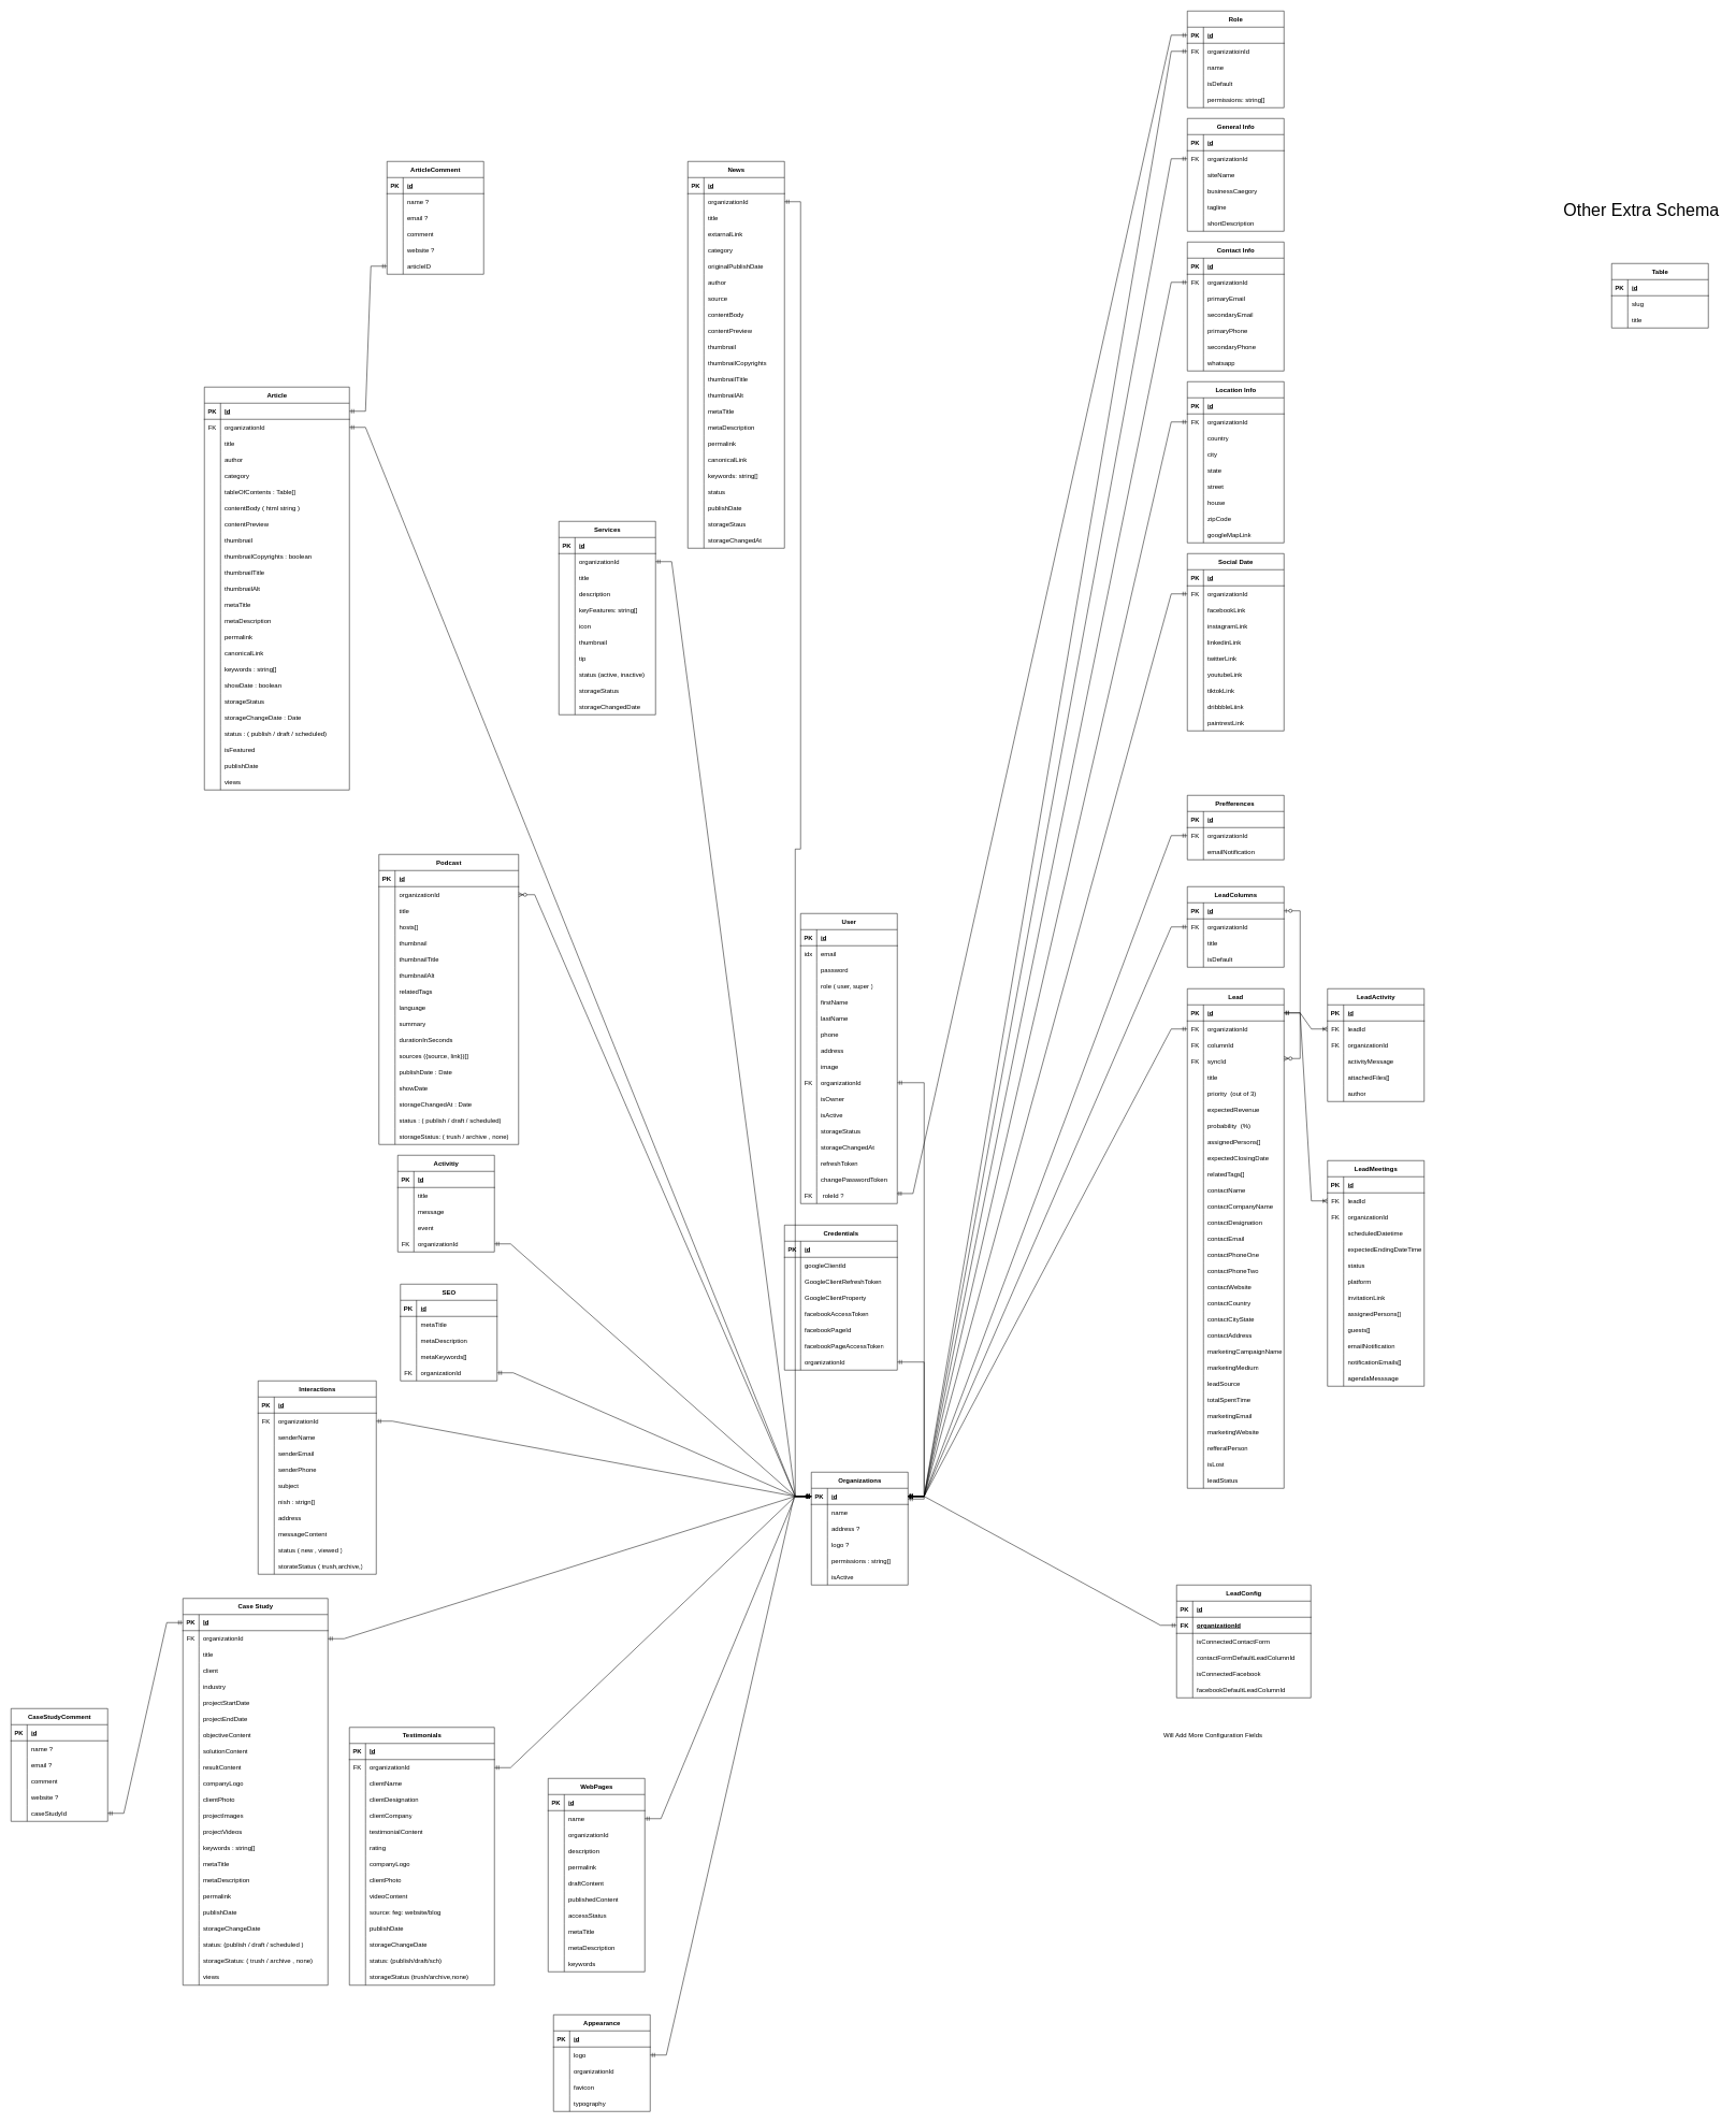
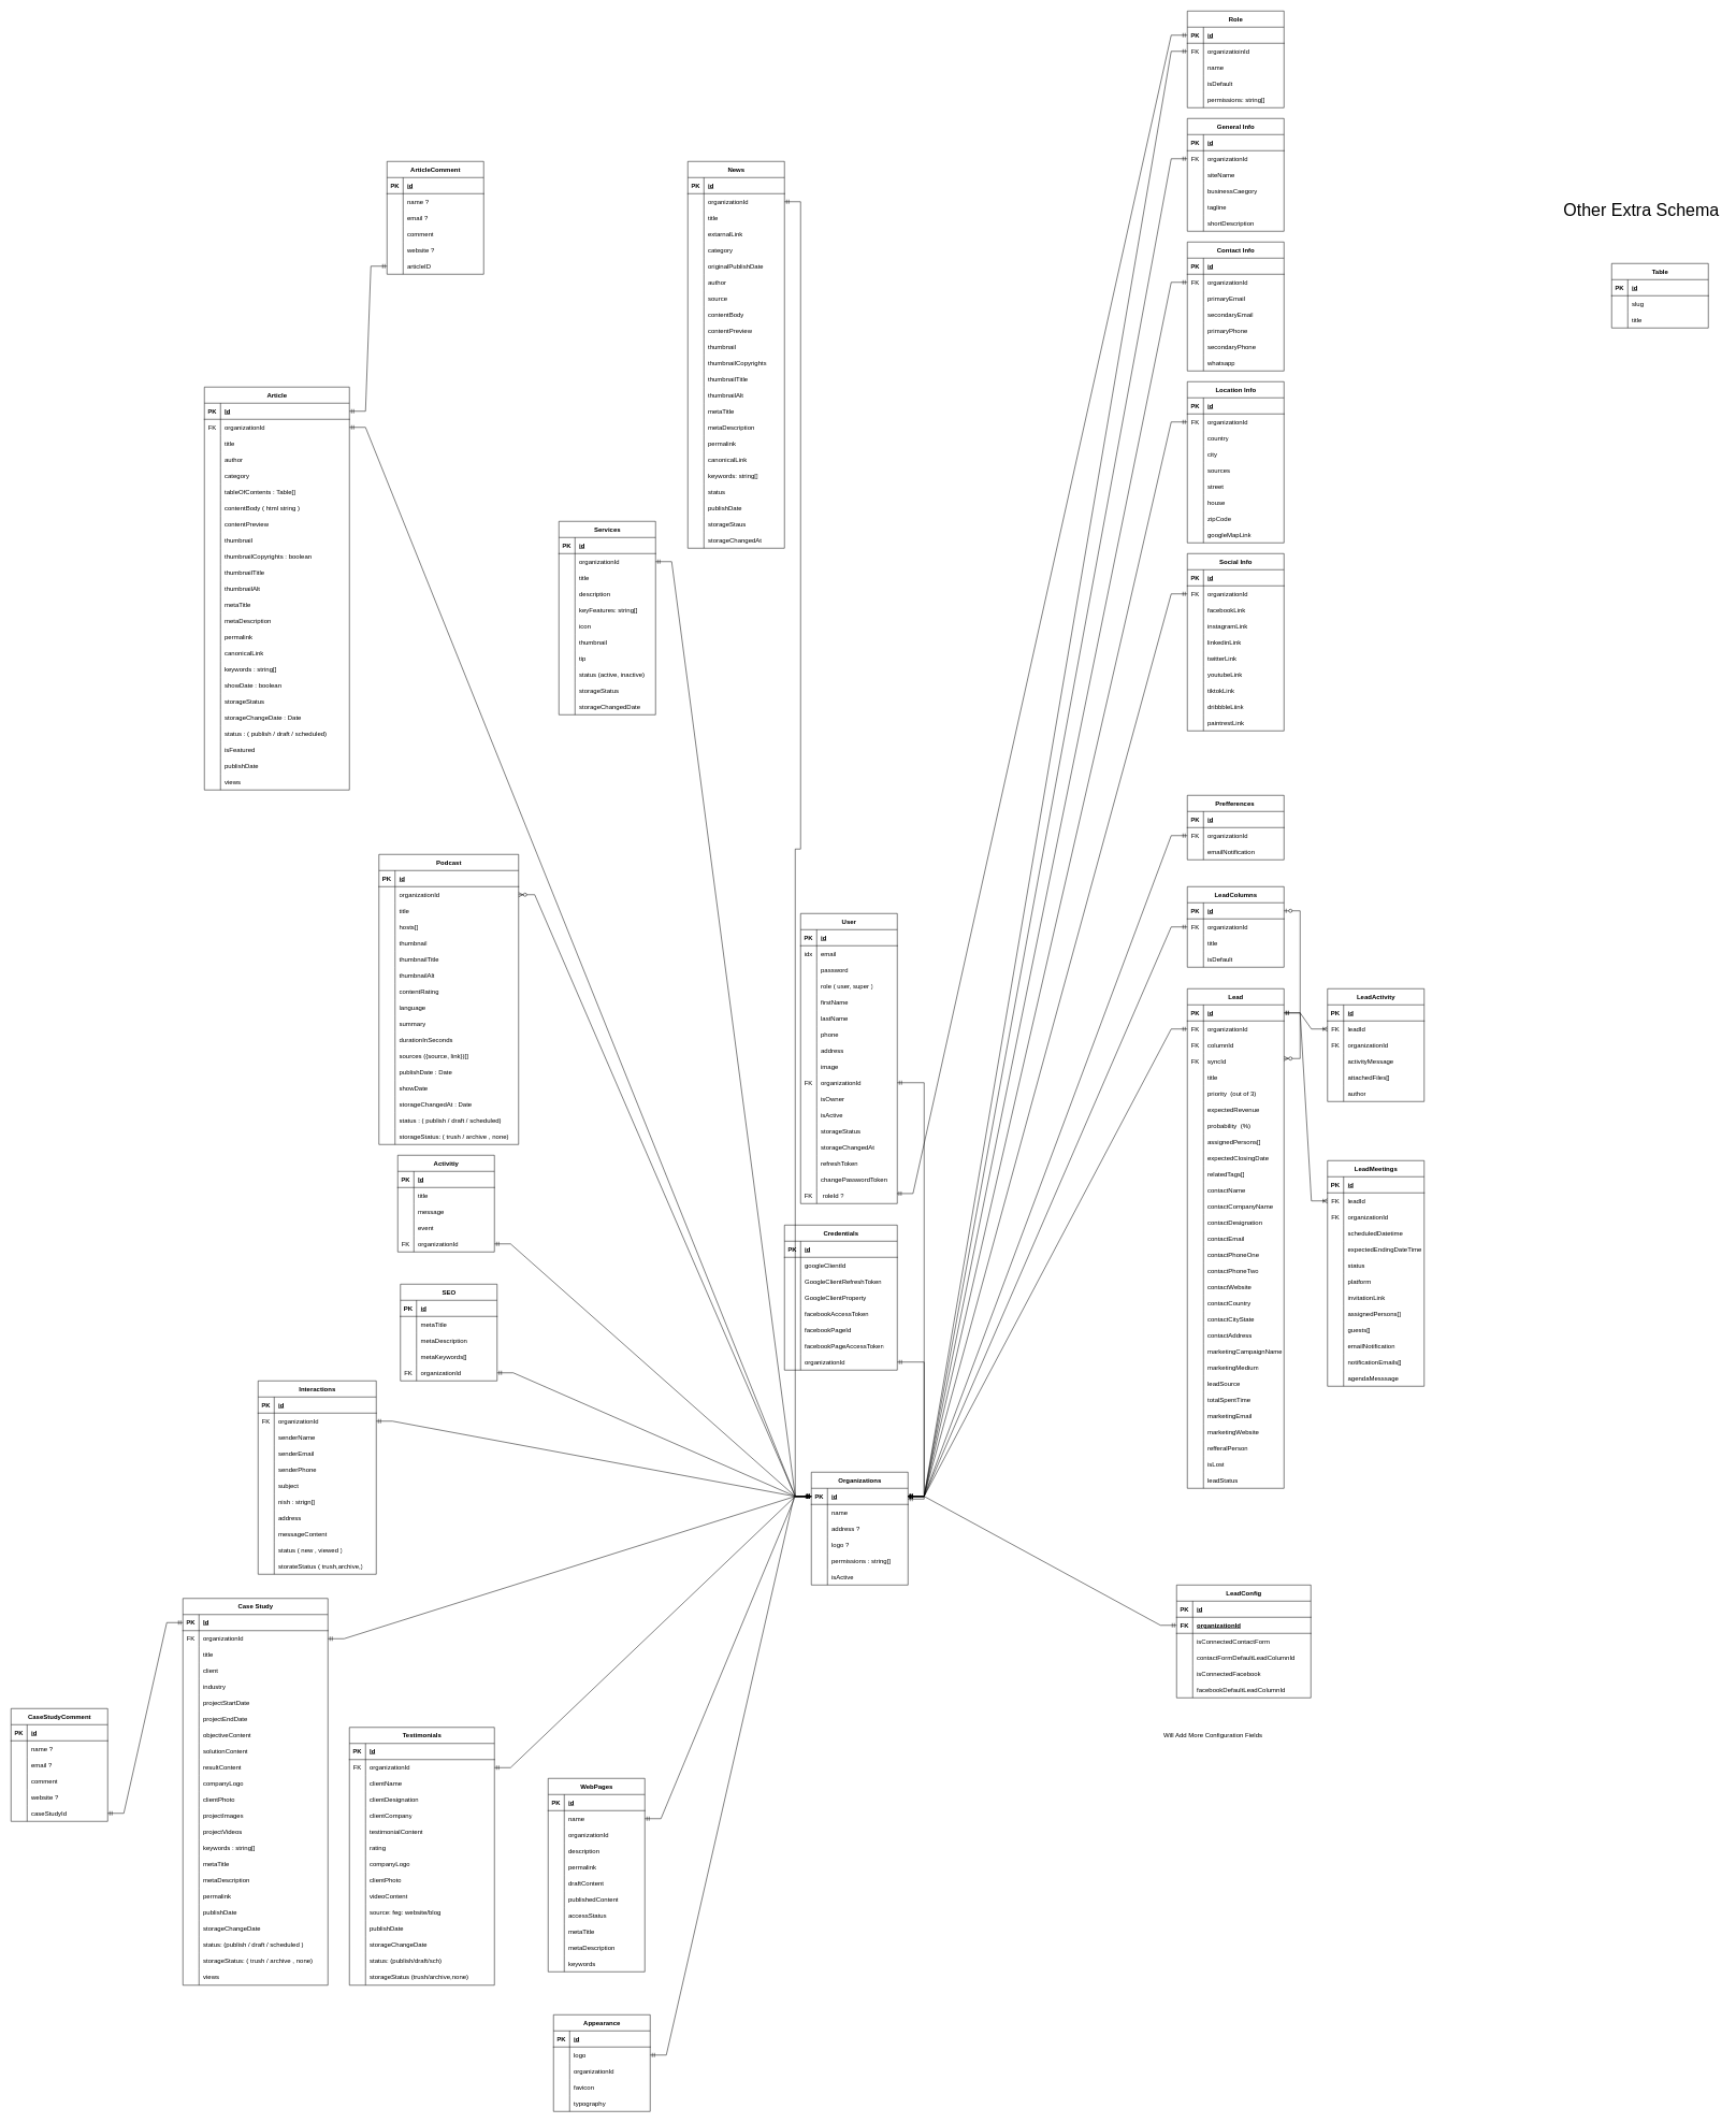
- <mxCell id="285" value="state" style="shape=partialRectangle;connectable=0;fillColor=none;top=0;left=0;bottom=0;right=0;align=left;spacingLeft=6;overflow=hidden;whiteSpace=wrap;html=1;" parent="283" vertex="1"><mxGeometry x="30" width="150" height="30" as="geometry"><mxRectangle width="150" height="30" as="alternateBounds" /></mxGeometry></mxCell>
+ <mxCell id="285" value="sources" style="shape=partialRectangle;connectable=0;fillColor=none;top=0;left=0;bottom=0;right=0;align=left;spacingLeft=6;overflow=hidden;whiteSpace=wrap;html=1;" parent="283" vertex="1"><mxGeometry x="30" width="150" height="30" as="geometry"><mxRectangle width="150" height="30" as="alternateBounds" /></mxGeometry></mxCell>
- <mxCell id="298" value="Social Date" style="shape=table;startSize=30;container=1;collapsible=1;childLayout=tableLayout;fixedRows=1;rowLines=0;fontStyle=1;align=center;resizeLast=1;html=1;" parent="1" vertex="1"><mxGeometry x="2210" y="1030" width="180" height="330" as="geometry" /></mxCell>
+ <mxCell id="298" value="Social Info" style="shape=table;startSize=30;container=1;collapsible=1;childLayout=tableLayout;fixedRows=1;rowLines=0;fontStyle=1;align=center;resizeLast=1;html=1;" parent="1" vertex="1"><mxGeometry x="2210" y="1030" width="180" height="330" as="geometry" /></mxCell>
- <mxCell id="814" value="relatedTags" style="shape=partialRectangle;connectable=0;fillColor=none;top=0;left=0;bottom=0;right=0;align=left;spacingLeft=6;overflow=hidden;whiteSpace=wrap;html=1;" parent="812" vertex="1"><mxGeometry x="30" width="230" height="30" as="geometry"><mxRectangle width="230" height="30" as="alternateBounds" /></mxGeometry></mxCell>
+ <mxCell id="814" value="contentRating" style="shape=partialRectangle;connectable=0;fillColor=none;top=0;left=0;bottom=0;right=0;align=left;spacingLeft=6;overflow=hidden;whiteSpace=wrap;html=1;" parent="812" vertex="1"><mxGeometry x="30" width="230" height="30" as="geometry"><mxRectangle width="230" height="30" as="alternateBounds" /></mxGeometry></mxCell>
